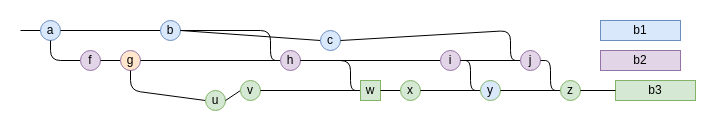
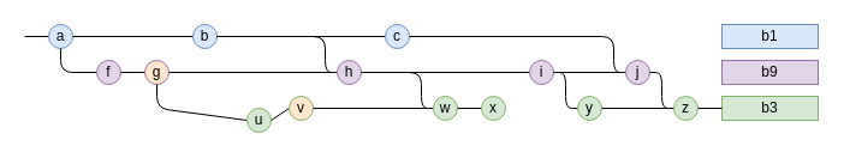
- <mxCell id="8" value="c" style="ellipse;whiteSpace=wrap;html=1;fillColor=#dae8fc;strokeColor=#6c8ebf;" vertex="1" parent="1"><mxGeometry x="320" y="30" width="20" height="20" as="geometry" /></mxCell>
+ <mxCell id="8" value="c" style="ellipse;whiteSpace=wrap;html=1;fillColor=#dae8fc;strokeColor=#6c8ebf;" vertex="1" parent="1"><mxGeometry x="320" y="20" width="20" height="20" as="geometry" /></mxCell>
- <mxCell id="9" value="b2" style="rounded=0;whiteSpace=wrap;html=1;fillColor=#e1d5e7;strokeColor=#9673a6;" parent="1" vertex="1"><mxGeometry x="600" y="50" width="80" height="20" as="geometry" /></mxCell>
+ <mxCell id="9" value="b9" style="rounded=0;whiteSpace=wrap;html=1;fillColor=#e1d5e7;strokeColor=#9673a6;" parent="1" vertex="1"><mxGeometry x="600" y="50" width="80" height="20" as="geometry" /></mxCell>
- <mxCell id="26" value="v" style="ellipse;whiteSpace=wrap;html=1;fillColor=#d5e8d4;strokeColor=#82b366;" vertex="1" parent="1"><mxGeometry x="240" y="80" width="20" height="20" as="geometry" /></mxCell>
+ <mxCell id="26" value="v" style="ellipse;whiteSpace=wrap;html=1;fillColor=#ffe6cc;strokeColor=#82b366;" vertex="1" parent="1"><mxGeometry x="240" y="80" width="20" height="20" as="geometry" /></mxCell>
- <mxCell id="29" value="w" style="whiteSpace=wrap;html=1;fillColor=#d5e8d4;strokeColor=#82b366;rounded=0;" vertex="1" parent="1"><mxGeometry x="360" y="80" width="20" height="20" as="geometry" /></mxCell>
+ <mxCell id="29" value="w" style="ellipse;whiteSpace=wrap;html=1;fillColor=#d5e8d4;strokeColor=#82b366;" vertex="1" parent="1"><mxGeometry x="360" y="80" width="20" height="20" as="geometry" /></mxCell>
- <mxCell id="32" value="" style="endArrow=none;html=1;rounded=1;exitX=1;exitY=0.5;exitDx=0;exitDy=0;entryX=0;entryY=0.5;entryDx=0;entryDy=0;" edge="1" parent="1" source="31" target="34"><mxGeometry width="50" height="50" relative="1" as="geometry"><mxPoint x="420" y="90" as="sourcePoint" /><mxPoint x="480" y="90" as="targetPoint" /></mxGeometry></mxCell>
- <mxCell id="34" value="y" style="ellipse;whiteSpace=wrap;html=1;fillColor=#dae8fc;strokeColor=#82b366;" vertex="1" parent="1"><mxGeometry x="480" y="80" width="20" height="20" as="geometry" /></mxCell>
+ <mxCell id="34" value="y" style="ellipse;whiteSpace=wrap;html=1;fillColor=#d5e8d4;strokeColor=#82b366;" vertex="1" parent="1"><mxGeometry x="480" y="80" width="20" height="20" as="geometry" /></mxCell>
- <mxCell id="22" value="b3" style="rounded=0;whiteSpace=wrap;html=1;fillColor=#d5e8d4;strokeColor=#82b366;" parent="1" vertex="1"><mxGeometry x="615" y="80" width="80" height="20" as="geometry" /></mxCell>
+ <mxCell id="22" value="b3" style="rounded=0;whiteSpace=wrap;html=1;fillColor=#d5e8d4;strokeColor=#82b366;" parent="1" vertex="1"><mxGeometry x="600" y="80" width="80" height="20" as="geometry" /></mxCell>
